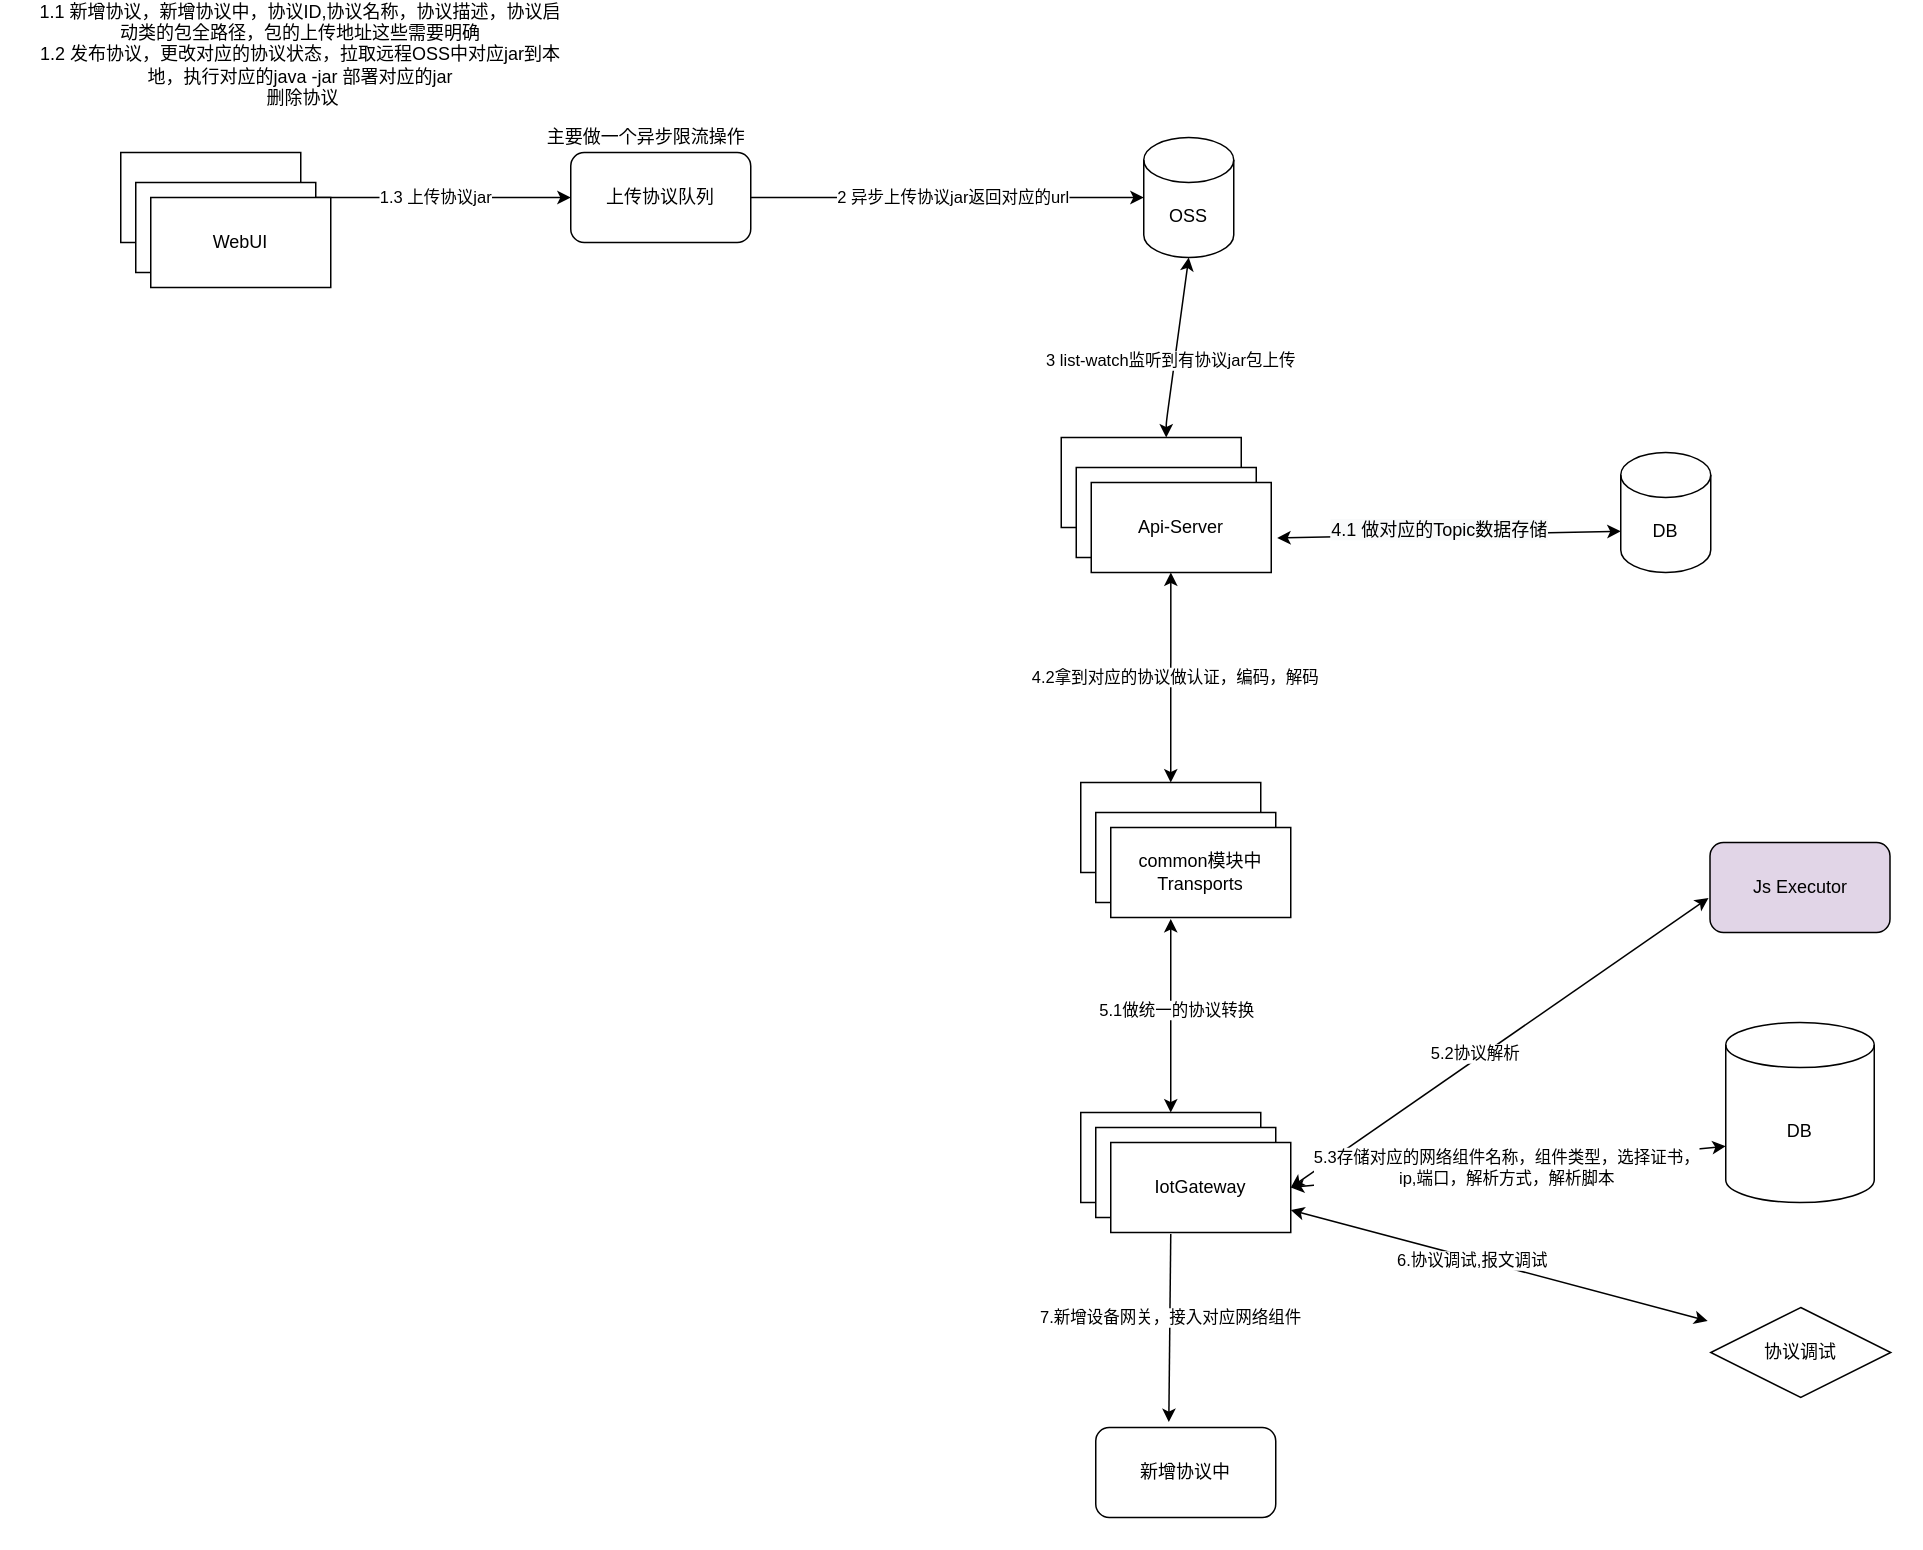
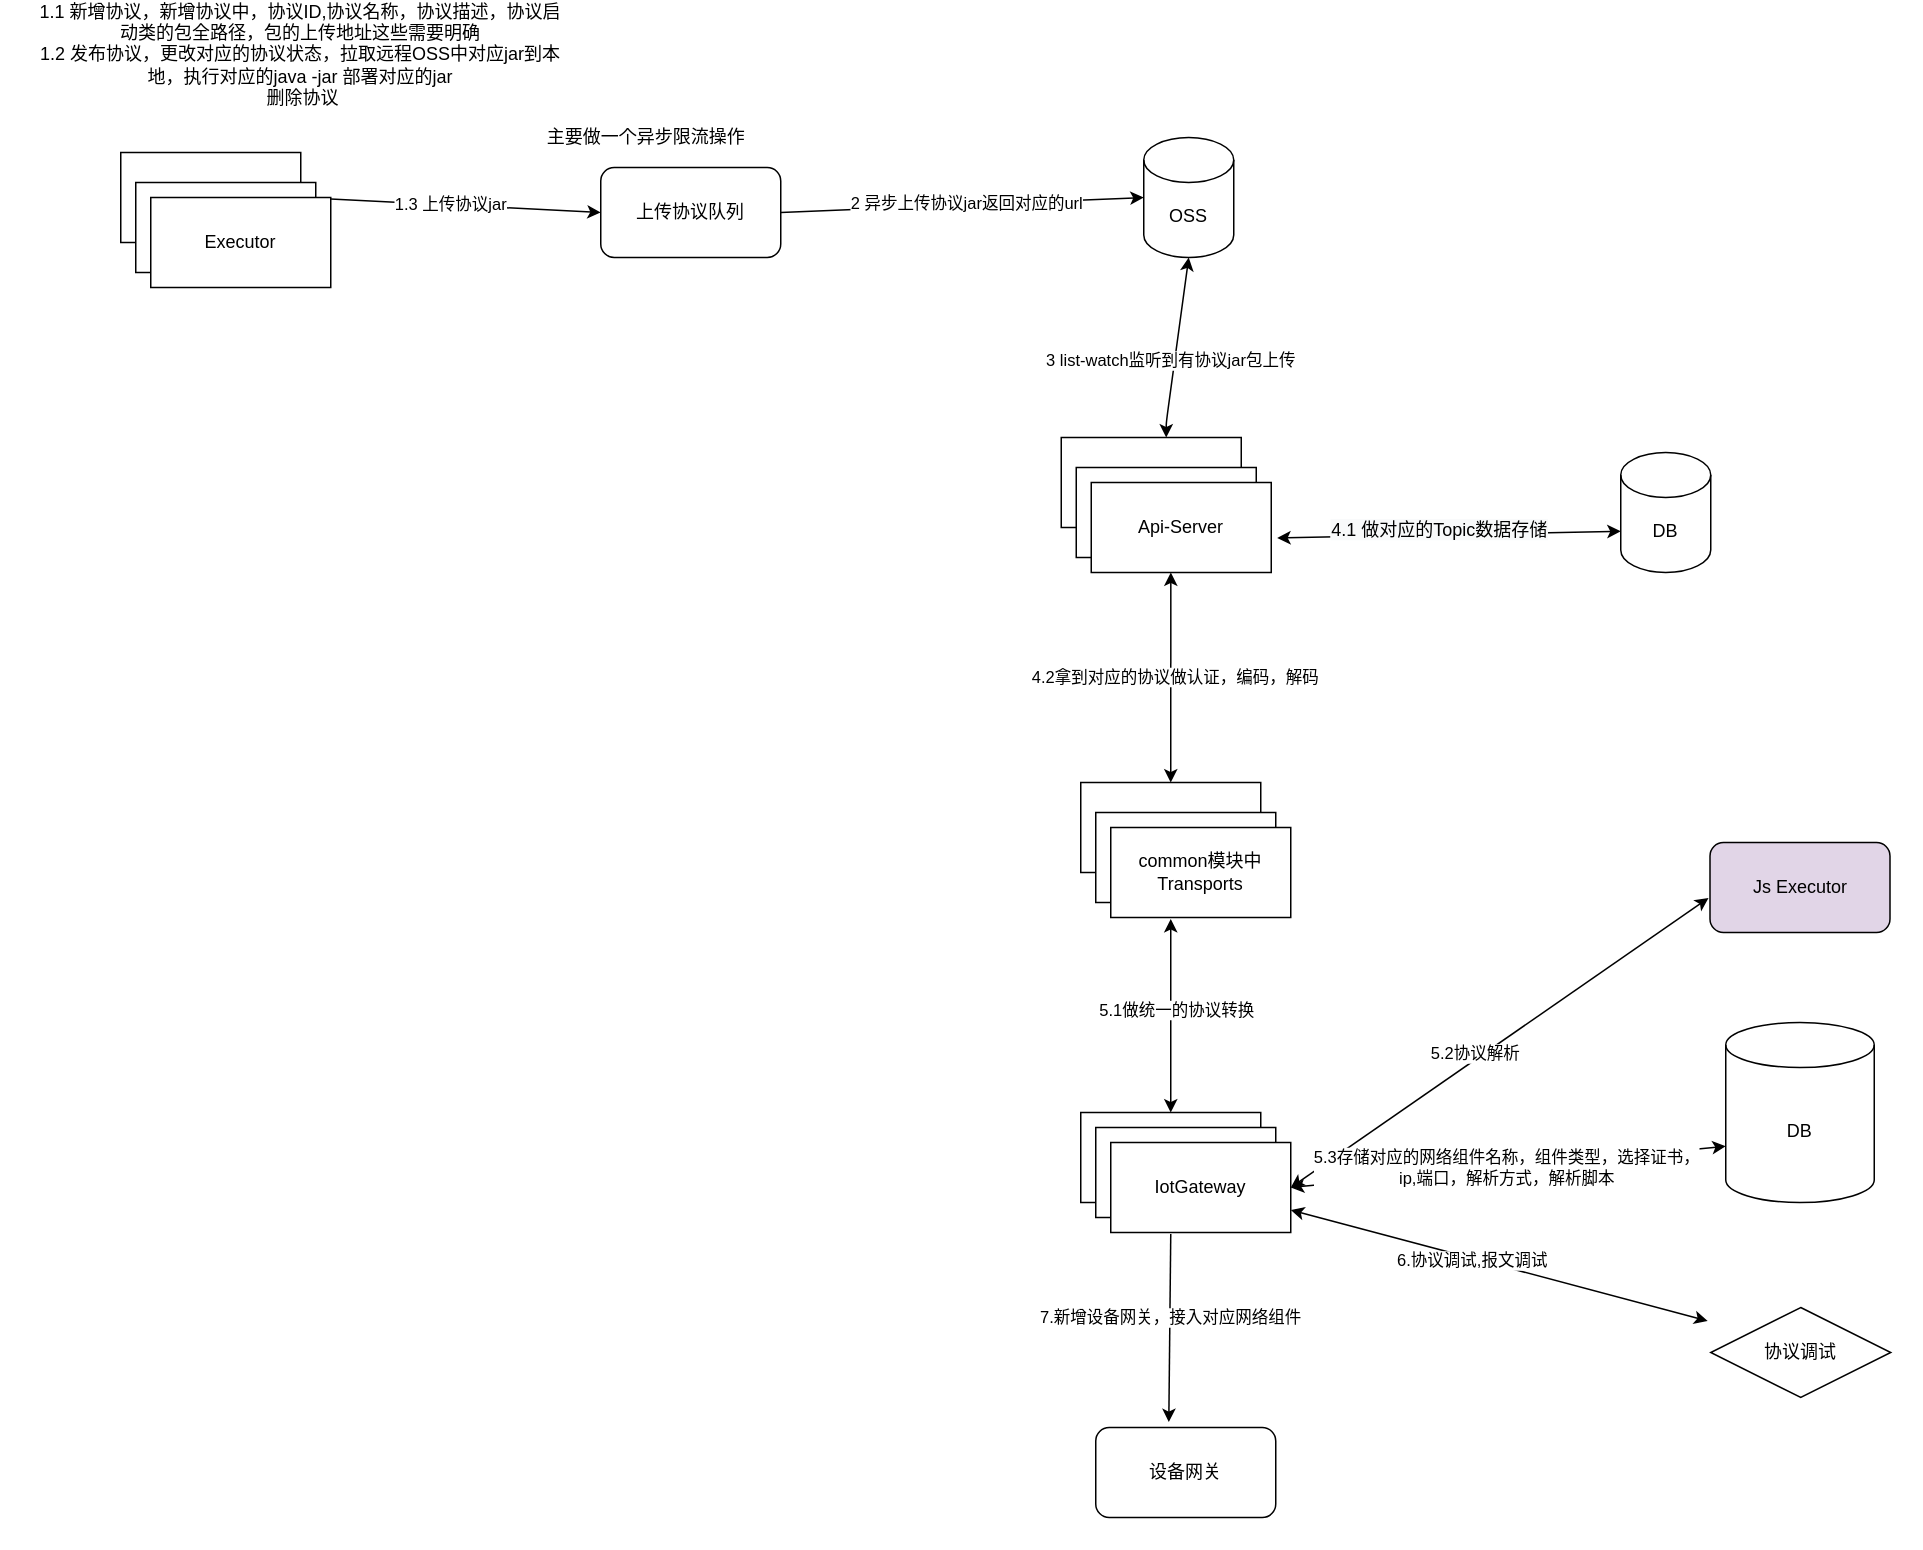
- <mxCell id="5" value="上传协议队列" style="rounded=1;whiteSpace=wrap;html=1;" vertex="1" parent="1"><mxGeometry x="380" y="90" width="120" height="60" as="geometry" /></mxCell>
+ <mxCell id="5" value="上传协议队列" style="rounded=1;whiteSpace=wrap;html=1;" vertex="1" parent="1"><mxGeometry x="400" y="100" width="120" height="60" as="geometry" /></mxCell>
- <mxCell id="10" value="WebUI" style="rounded=0;whiteSpace=wrap;html=1;" vertex="1" parent="1"><mxGeometry x="100" y="120" width="120" height="60" as="geometry" /></mxCell>
+ <mxCell id="10" value="Executor" style="rounded=0;whiteSpace=wrap;html=1;" vertex="1" parent="1"><mxGeometry x="100" y="120" width="120" height="60" as="geometry" /></mxCell>
- <mxCell id="38" value="新增协议中" style="rounded=1;whiteSpace=wrap;html=1;" vertex="1" parent="1"><mxGeometry x="730" y="940" width="120" height="60" as="geometry" /></mxCell>
+ <mxCell id="38" value="设备网关" style="rounded=1;whiteSpace=wrap;html=1;" vertex="1" parent="1"><mxGeometry x="730" y="940" width="120" height="60" as="geometry" /></mxCell>
